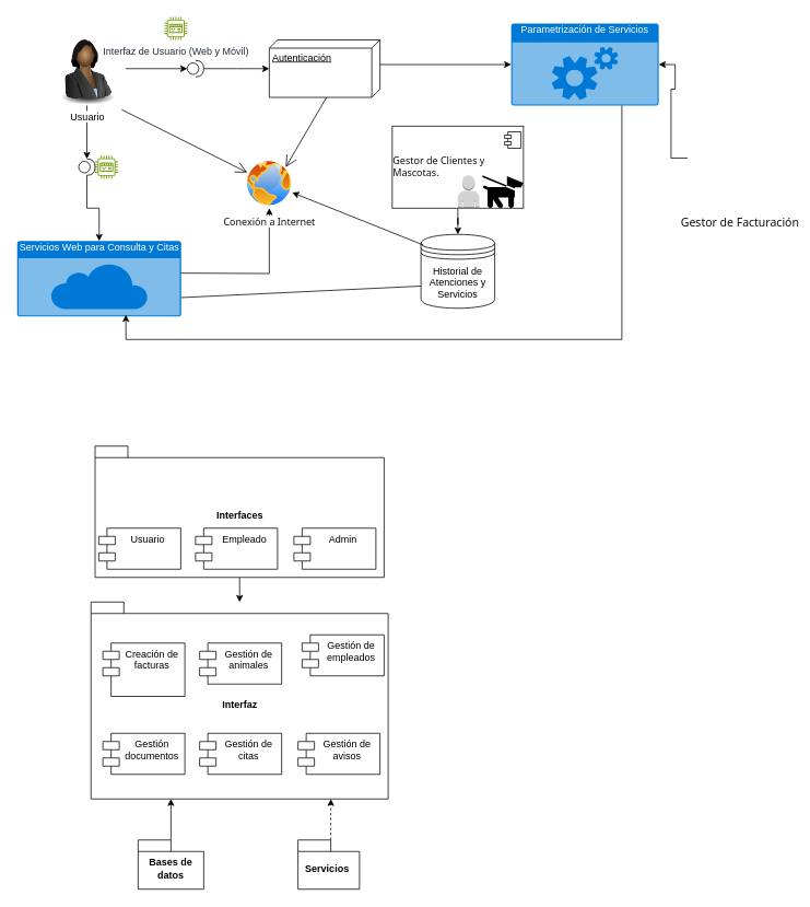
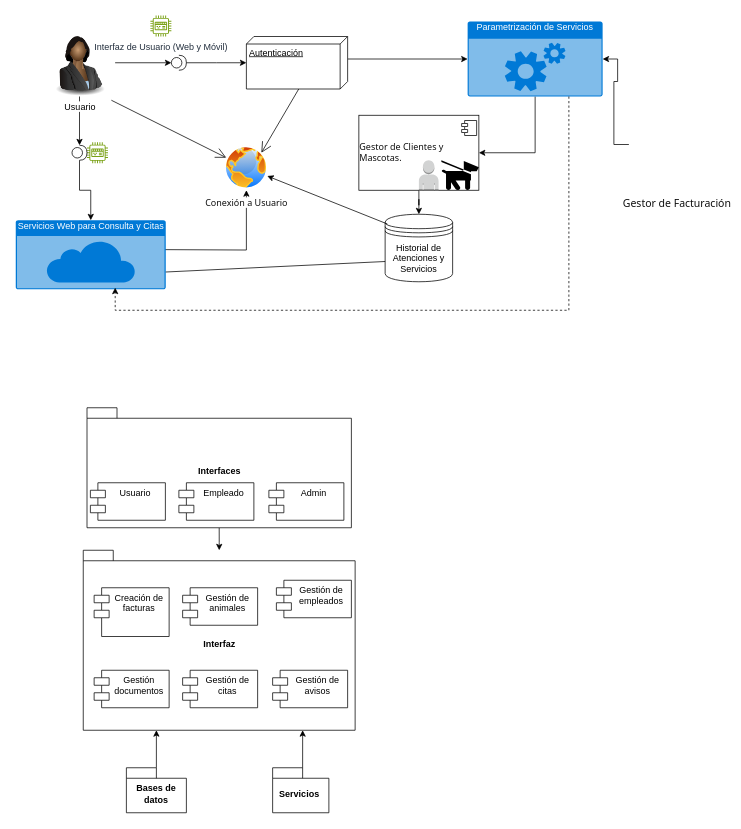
+ <mxCell id="14" style="edgeStyle=orthogonalEdgeStyle;rounded=0;orthogonalLoop=1;jettySize=auto;html=1;exitX=0.5;exitY=1;exitDx=0;exitDy=0;exitPerimeter=0;entryX=1;entryY=0.5;entryDx=0;entryDy=0;" edge="1" parent="1" source="15" target="8"><mxGeometry relative="1" as="geometry" /></mxCell>
- <mxCell id="19" value="&lt;p style=&quot;border: 0px solid rgb(217, 217, 227); box-sizing: border-box; --tw-border-spacing-x: 0; --tw-border-spacing-y: 0; --tw-translate-x: 0; --tw-translate-y: 0; --tw-rotate: 0; --tw-skew-x: 0; --tw-skew-y: 0; --tw-scale-x: 1; --tw-scale-y: 1; --tw-pan-x: ; --tw-pan-y: ; --tw-pinch-zoom: ; --tw-scroll-snap-strictness: proximity; --tw-gradient-from-position: ; --tw-gradient-via-position: ; --tw-gradient-to-position: ; --tw-ordinal: ; --tw-slashed-zero: ; --tw-numeric-figure: ; --tw-numeric-spacing: ; --tw-numeric-fraction: ; --tw-ring-inset: ; --tw-ring-offset-width: 0px; --tw-ring-offset-color: #fff; --tw-ring-color: rgba(69,89,164,.5); --tw-ring-offset-shadow: 0 0 transparent; --tw-ring-shadow: 0 0 transparent; --tw-shadow: 0 0 transparent; --tw-shadow-colored: 0 0 transparent; --tw-blur: ; --tw-brightness: ; --tw-contrast: ; --tw-grayscale: ; --tw-hue-rotate: ; --tw-invert: ; --tw-saturate: ; --tw-sepia: ; --tw-drop-shadow: ; --tw-backdrop-blur: ; --tw-backdrop-brightness: ; --tw-backdrop-contrast: ; --tw-backdrop-grayscale: ; --tw-backdrop-hue-rotate: ; --tw-backdrop-invert: ; --tw-backdrop-opacity: ; --tw-backdrop-saturate: ; --tw-backdrop-sepia: ; margin: 0px; color: rgb(15, 15, 15); font-family: Söhne, ui-sans-serif, system-ui, -apple-system, &amp;quot;Segoe UI&amp;quot;, Roboto, Ubuntu, Cantarell, &amp;quot;Noto Sans&amp;quot;, sans-serif, &amp;quot;Helvetica Neue&amp;quot;, Arial, &amp;quot;Apple Color Emoji&amp;quot;, &amp;quot;Segoe UI Emoji&amp;quot;, &amp;quot;Segoe UI Symbol&amp;quot;, &amp;quot;Noto Color Emoji&amp;quot;; text-align: left;&quot;&gt;&lt;font style=&quot;font-size: 12px;&quot;&gt;Conexión a Internet&lt;/font&gt;&lt;/p&gt;&lt;ul style=&quot;border: 0px solid rgb(217, 217, 227); box-sizing: border-box; --tw-border-spacing-x: 0; --tw-border-spacing-y: 0; --tw-translate-x: 0; --tw-translate-y: 0; --tw-rotate: 0; --tw-skew-x: 0; --tw-skew-y: 0; --tw-scale-x: 1; --tw-scale-y: 1; --tw-pan-x: ; --tw-pan-y: ; --tw-pinch-zoom: ; --tw-scroll-snap-strictness: proximity; --tw-gradient-from-position: ; --tw-gradient-via-position: ; --tw-gradient-to-position: ; --tw-ordinal: ; --tw-slashed-zero: ; --tw-numeric-figure: ; --tw-numeric-spacing: ; --tw-numeric-fraction: ; --tw-ring-inset: ; --tw-ring-offset-width: 0px; --tw-ring-offset-color: #fff; --tw-ring-color: rgba(69,89,164,.5); --tw-ring-offset-shadow: 0 0 transparent; --tw-ring-shadow: 0 0 transparent; --tw-shadow: 0 0 transparent; --tw-shadow-colored: 0 0 transparent; --tw-blur: ; --tw-brightness: ; --tw-contrast: ; --tw-grayscale: ; --tw-hue-rotate: ; --tw-invert: ; --tw-saturate: ; --tw-sepia: ; --tw-drop-shadow: ; --tw-backdrop-blur: ; --tw-backdrop-brightness: ; --tw-backdrop-contrast: ; --tw-backdrop-grayscale: ; --tw-backdrop-hue-rotate: ; --tw-backdrop-invert: ; --tw-backdrop-opacity: ; --tw-backdrop-saturate: ; --tw-backdrop-sepia: ; list-style-position: initial; list-style-image: initial; margin: 0px 0px 0px 1rem; padding: 0px; display: flex; flex-direction: column; color: rgb(15, 15, 15); font-family: Söhne, ui-sans-serif, system-ui, -apple-system, &amp;quot;Segoe UI&amp;quot;, Roboto, Ubuntu, Cantarell, &amp;quot;Noto Sans&amp;quot;, sans-serif, &amp;quot;Helvetica Neue&amp;quot;, Arial, &amp;quot;Apple Color Emoji&amp;quot;, &amp;quot;Segoe UI Emoji&amp;quot;, &amp;quot;Segoe UI Symbol&amp;quot;, &amp;quot;Noto Color Emoji&amp;quot;; font-size: 16px; text-align: left;&quot;&gt;&lt;/ul&gt;" style="image;aspect=fixed;perimeter=ellipsePerimeter;html=1;align=center;shadow=0;dashed=0;spacingTop=3;image=img/lib/active_directory/internet_globe.svg;" vertex="1" parent="1"><mxGeometry x="298" y="193" width="60" height="60" as="geometry" /></mxCell>
+ <mxCell id="19" value="&lt;p style=&quot;border: 0px solid rgb(217, 217, 227); box-sizing: border-box; --tw-border-spacing-x: 0; --tw-border-spacing-y: 0; --tw-translate-x: 0; --tw-translate-y: 0; --tw-rotate: 0; --tw-skew-x: 0; --tw-skew-y: 0; --tw-scale-x: 1; --tw-scale-y: 1; --tw-pan-x: ; --tw-pan-y: ; --tw-pinch-zoom: ; --tw-scroll-snap-strictness: proximity; --tw-gradient-from-position: ; --tw-gradient-via-position: ; --tw-gradient-to-position: ; --tw-ordinal: ; --tw-slashed-zero: ; --tw-numeric-figure: ; --tw-numeric-spacing: ; --tw-numeric-fraction: ; --tw-ring-inset: ; --tw-ring-offset-width: 0px; --tw-ring-offset-color: #fff; --tw-ring-color: rgba(69,89,164,.5); --tw-ring-offset-shadow: 0 0 transparent; --tw-ring-shadow: 0 0 transparent; --tw-shadow: 0 0 transparent; --tw-shadow-colored: 0 0 transparent; --tw-blur: ; --tw-brightness: ; --tw-contrast: ; --tw-grayscale: ; --tw-hue-rotate: ; --tw-invert: ; --tw-saturate: ; --tw-sepia: ; --tw-drop-shadow: ; --tw-backdrop-blur: ; --tw-backdrop-brightness: ; --tw-backdrop-contrast: ; --tw-backdrop-grayscale: ; --tw-backdrop-hue-rotate: ; --tw-backdrop-invert: ; --tw-backdrop-opacity: ; --tw-backdrop-saturate: ; --tw-backdrop-sepia: ; margin: 0px; color: rgb(15, 15, 15); font-family: Söhne, ui-sans-serif, system-ui, -apple-system, &amp;quot;Segoe UI&amp;quot;, Roboto, Ubuntu, Cantarell, &amp;quot;Noto Sans&amp;quot;, sans-serif, &amp;quot;Helvetica Neue&amp;quot;, Arial, &amp;quot;Apple Color Emoji&amp;quot;, &amp;quot;Segoe UI Emoji&amp;quot;, &amp;quot;Segoe UI Symbol&amp;quot;, &amp;quot;Noto Color Emoji&amp;quot;; text-align: left;&quot;&gt;&lt;font style=&quot;font-size: 12px;&quot;&gt;Conexión a Usuario&lt;/font&gt;&lt;/p&gt;&lt;ul style=&quot;border: 0px solid rgb(217, 217, 227); box-sizing: border-box; --tw-border-spacing-x: 0; --tw-border-spacing-y: 0; --tw-translate-x: 0; --tw-translate-y: 0; --tw-rotate: 0; --tw-skew-x: 0; --tw-skew-y: 0; --tw-scale-x: 1; --tw-scale-y: 1; --tw-pan-x: ; --tw-pan-y: ; --tw-pinch-zoom: ; --tw-scroll-snap-strictness: proximity; --tw-gradient-from-position: ; --tw-gradient-via-position: ; --tw-gradient-to-position: ; --tw-ordinal: ; --tw-slashed-zero: ; --tw-numeric-figure: ; --tw-numeric-spacing: ; --tw-numeric-fraction: ; --tw-ring-inset: ; --tw-ring-offset-width: 0px; --tw-ring-offset-color: #fff; --tw-ring-color: rgba(69,89,164,.5); --tw-ring-offset-shadow: 0 0 transparent; --tw-ring-shadow: 0 0 transparent; --tw-shadow: 0 0 transparent; --tw-shadow-colored: 0 0 transparent; --tw-blur: ; --tw-brightness: ; --tw-contrast: ; --tw-grayscale: ; --tw-hue-rotate: ; --tw-invert: ; --tw-saturate: ; --tw-sepia: ; --tw-drop-shadow: ; --tw-backdrop-blur: ; --tw-backdrop-brightness: ; --tw-backdrop-contrast: ; --tw-backdrop-grayscale: ; --tw-backdrop-hue-rotate: ; --tw-backdrop-invert: ; --tw-backdrop-opacity: ; --tw-backdrop-saturate: ; --tw-backdrop-sepia: ; list-style-position: initial; list-style-image: initial; margin: 0px 0px 0px 1rem; padding: 0px; display: flex; flex-direction: column; color: rgb(15, 15, 15); font-family: Söhne, ui-sans-serif, system-ui, -apple-system, &amp;quot;Segoe UI&amp;quot;, Roboto, Ubuntu, Cantarell, &amp;quot;Noto Sans&amp;quot;, sans-serif, &amp;quot;Helvetica Neue&amp;quot;, Arial, &amp;quot;Apple Color Emoji&amp;quot;, &amp;quot;Segoe UI Emoji&amp;quot;, &amp;quot;Segoe UI Symbol&amp;quot;, &amp;quot;Noto Color Emoji&amp;quot;; font-size: 16px; text-align: left;&quot;&gt;&lt;/ul&gt;" style="image;aspect=fixed;perimeter=ellipsePerimeter;html=1;align=center;shadow=0;dashed=0;spacingTop=3;image=img/lib/active_directory/internet_globe.svg;" vertex="1" parent="1"><mxGeometry x="298" y="193" width="60" height="60" as="geometry" /></mxCell>
- <mxCell id="30" style="edgeStyle=orthogonalEdgeStyle;rounded=0;orthogonalLoop=1;jettySize=auto;html=1;exitX=0.75;exitY=1;exitDx=0;exitDy=0;exitPerimeter=0;entryX=0.663;entryY=0.978;entryDx=0;entryDy=0;entryPerimeter=0;" edge="1" parent="1" source="15" target="18"><mxGeometry relative="1" as="geometry"><Array as="points"><mxPoint x="743" y="413" /><mxPoint x="138" y="413" /></Array></mxGeometry></mxCell>
+ <mxCell id="30" style="edgeStyle=orthogonalEdgeStyle;rounded=0;orthogonalLoop=1;jettySize=auto;html=1;exitX=0.75;exitY=1;exitDx=0;exitDy=0;exitPerimeter=0;entryX=0.663;entryY=0.978;entryDx=0;entryDy=0;entryPerimeter=0;dashed=1;" edge="1" parent="1" source="15" target="18"><mxGeometry relative="1" as="geometry"><Array as="points"><mxPoint x="743" y="413" /><mxPoint x="138" y="413" /></Array></mxGeometry></mxCell>
- <mxCell id="46" style="edgeStyle=orthogonalEdgeStyle;rounded=0;orthogonalLoop=1;jettySize=auto;html=1;exitX=0;exitY=0;exitDx=40;exitDy=0;exitPerimeter=0;entryX=0.807;entryY=1;entryDx=0;entryDy=0;entryPerimeter=0;dashed=1;" edge="1" parent="1" source="45" target="36"><mxGeometry relative="1" as="geometry" /></mxCell>
+ <mxCell id="46" style="edgeStyle=orthogonalEdgeStyle;rounded=0;orthogonalLoop=1;jettySize=auto;html=1;exitX=0;exitY=0;exitDx=40;exitDy=0;exitPerimeter=0;entryX=0.807;entryY=1;entryDx=0;entryDy=0;entryPerimeter=0;" edge="1" parent="1" source="45" target="36"><mxGeometry relative="1" as="geometry" /></mxCell>
